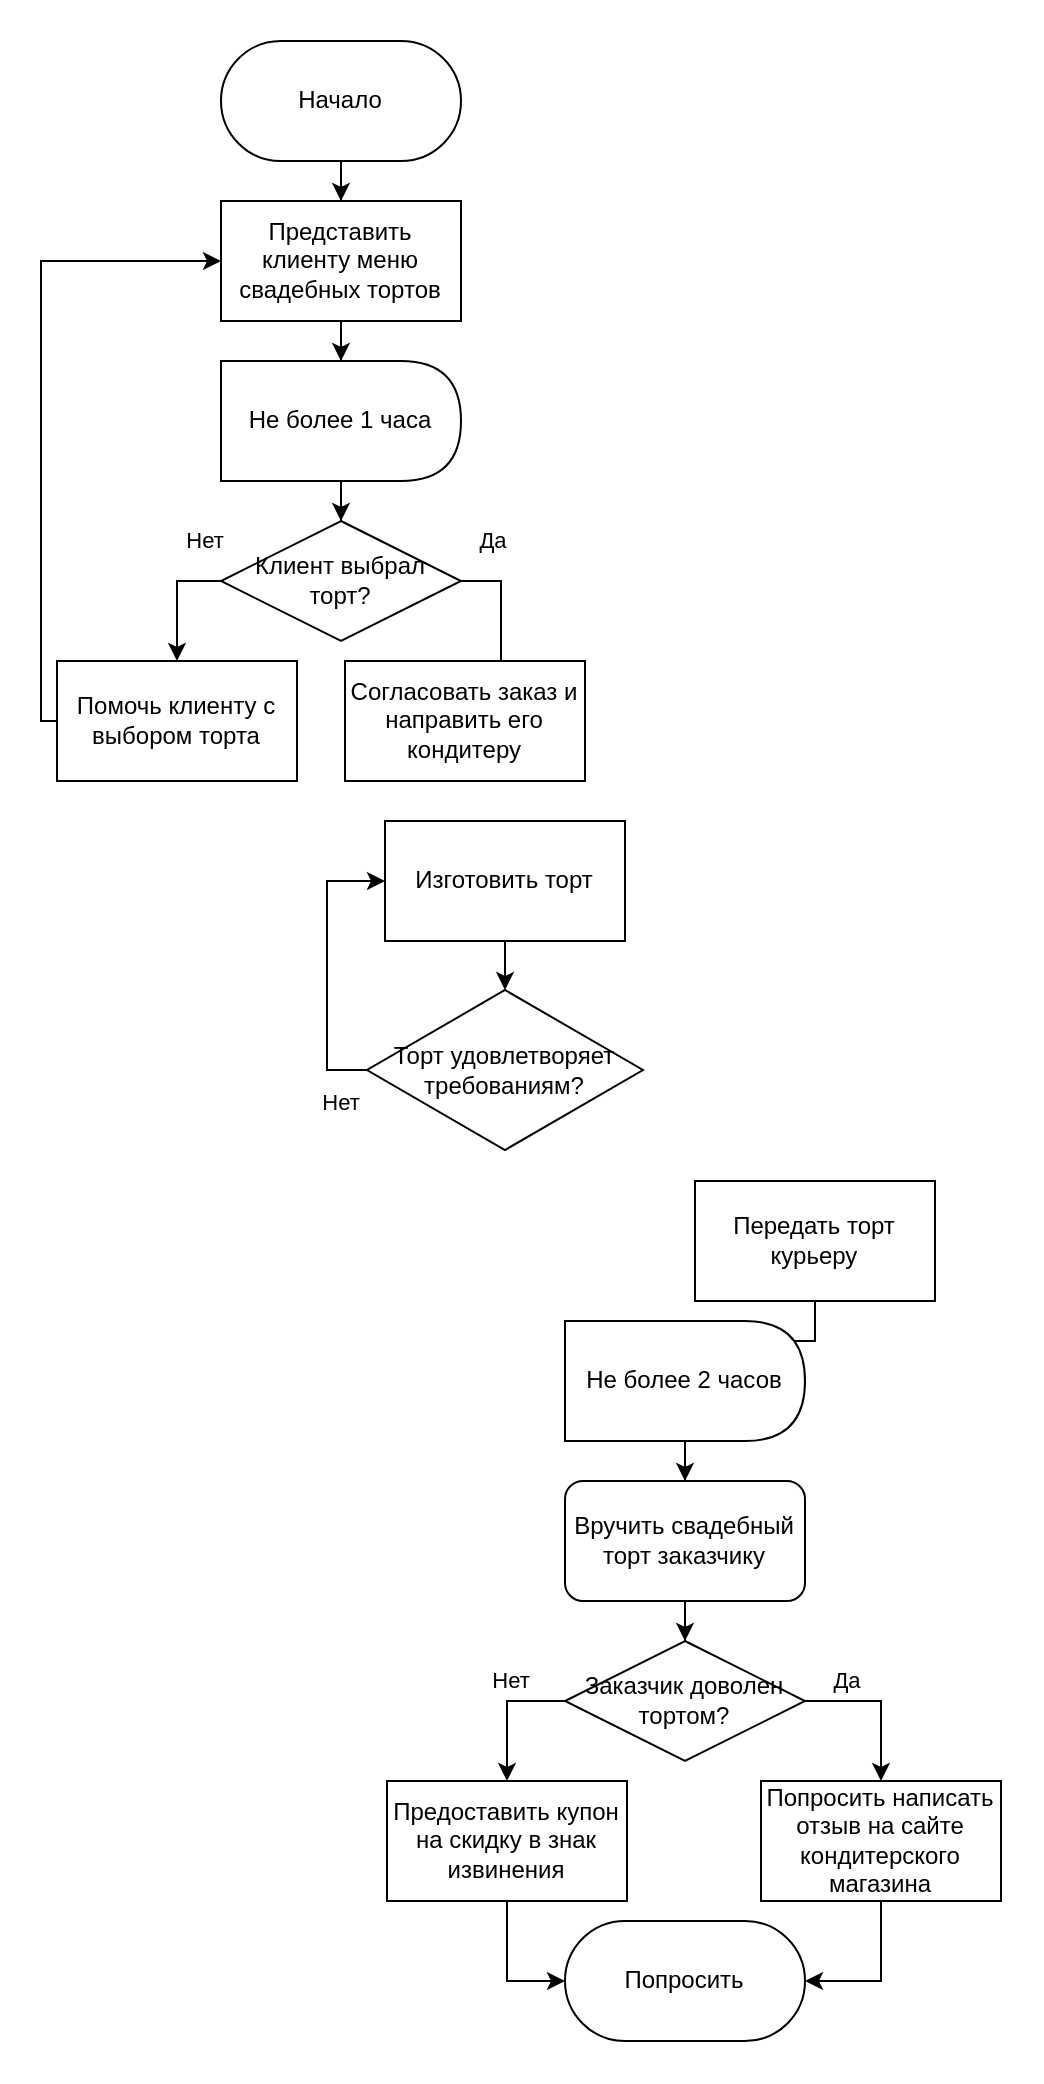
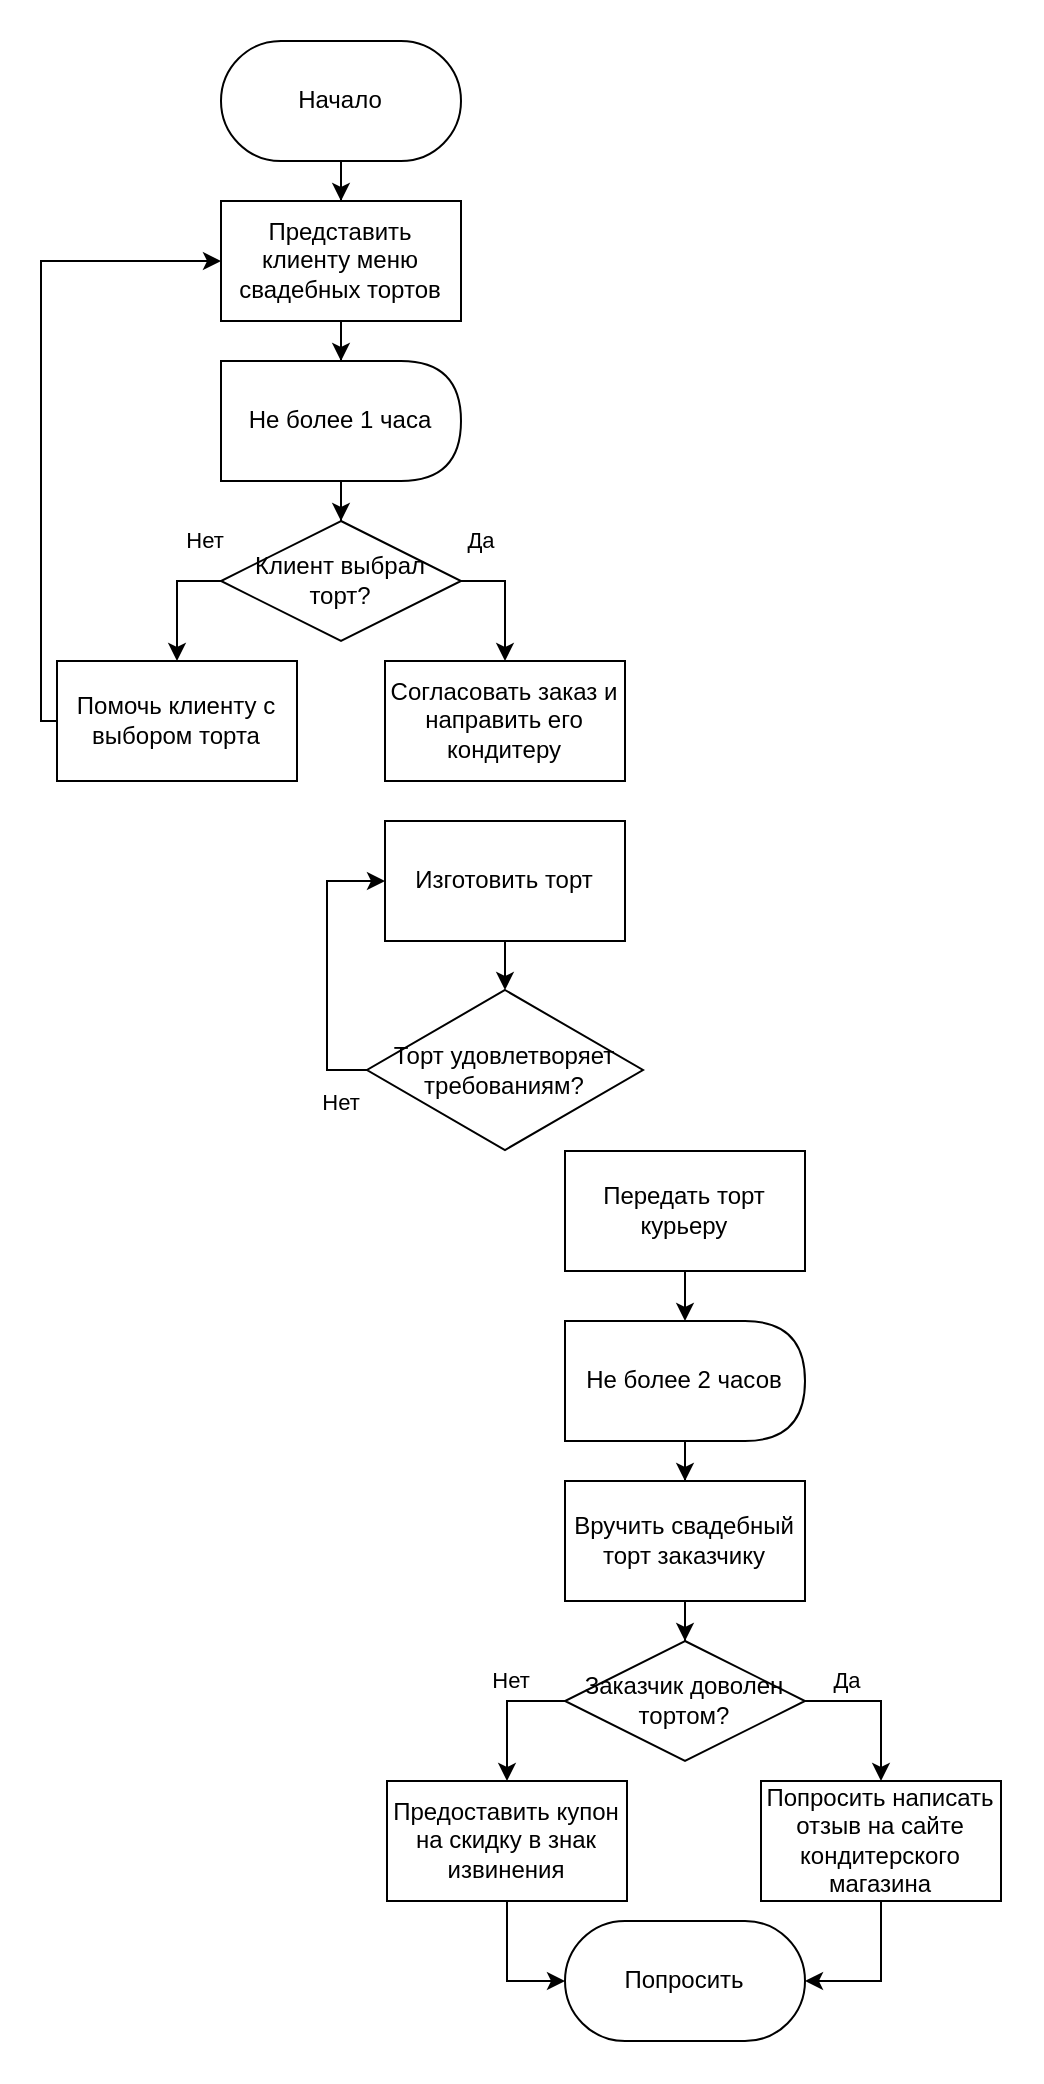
- <mxCell id="11" value="Согласовать заказ и направить его кондитеру" style="rounded=0;whiteSpace=wrap;html=1;" vertex="1" parent="1"><mxGeometry x="172" y="330" width="120" height="60" as="geometry" /></mxCell>
+ <mxCell id="11" value="Согласовать заказ и направить его кондитеру" style="rounded=0;whiteSpace=wrap;html=1;" vertex="1" parent="1"><mxGeometry x="192" y="330" width="120" height="60" as="geometry" /></mxCell>
- <mxCell id="19" value="Передать торт курьеру" style="rounded=0;whiteSpace=wrap;html=1;" vertex="1" parent="1"><mxGeometry x="347" y="590" width="120" height="60" as="geometry" /></mxCell>
+ <mxCell id="19" value="Передать торт курьеру" style="rounded=0;whiteSpace=wrap;html=1;" vertex="1" parent="1"><mxGeometry x="282" y="575" width="120" height="60" as="geometry" /></mxCell>
- <mxCell id="23" value="Вручить свадебный торт заказчику" style="whiteSpace=wrap;html=1;rounded=1;" vertex="1" parent="1"><mxGeometry x="282" y="740" width="120" height="60" as="geometry" /></mxCell>
+ <mxCell id="23" value="Вручить свадебный торт заказчику" style="rounded=0;whiteSpace=wrap;html=1;" vertex="1" parent="1"><mxGeometry x="282" y="740" width="120" height="60" as="geometry" /></mxCell>
